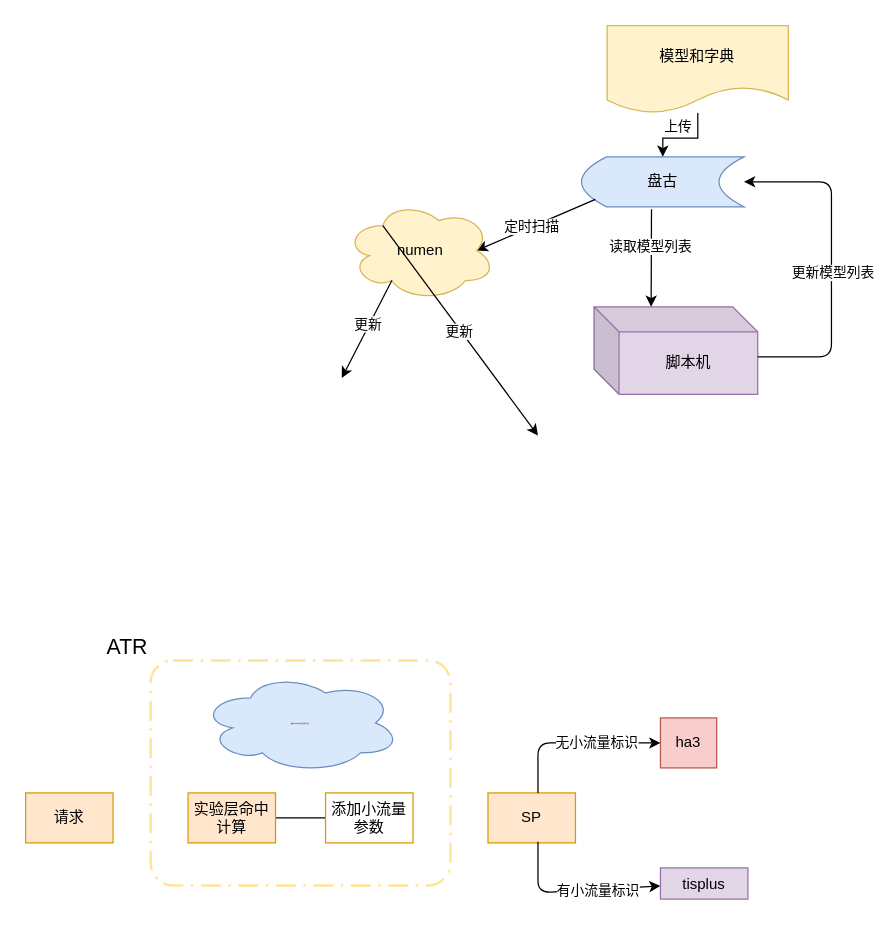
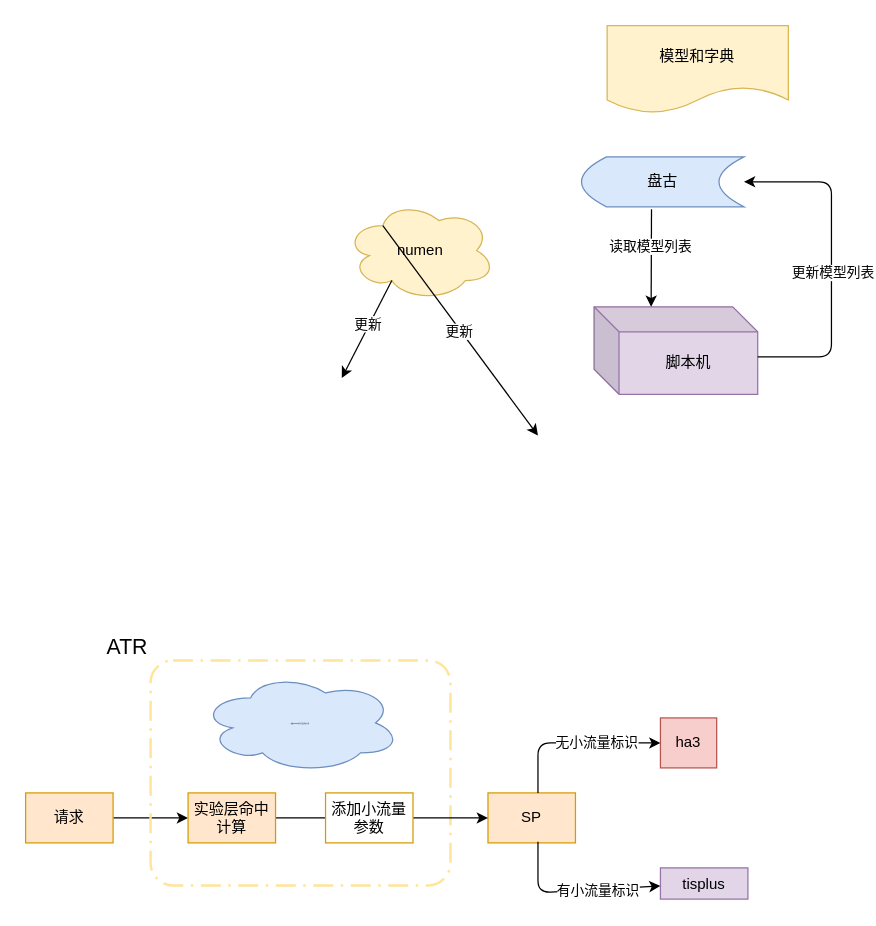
- <mxCell id="24" value="" style="edgeStyle=orthogonalEdgeStyle;rounded=0;orthogonalLoop=1;jettySize=auto;html=1;" edge="1" parent="1" source="26" target="10"><mxGeometry relative="1" as="geometry" /></mxCell>
- <mxCell id="25" value="上传" style="edgeLabel;html=1;align=center;verticalAlign=middle;resizable=0;points=[];" vertex="1" connectable="0" parent="24"><mxGeometry x="0.143" relative="1" as="geometry"><mxPoint y="-10" as="offset" /></mxGeometry></mxCell>
- <mxCell id="15" value="" style="endArrow=classic;html=1;exitX=0.085;exitY=0.85;exitDx=0;exitDy=0;exitPerimeter=0;entryX=0.875;entryY=0.5;entryDx=0;entryDy=0;entryPerimeter=0;" edge="1" parent="1" source="10" target="17"><mxGeometry width="50" height="50" relative="1" as="geometry"><mxPoint x="481.85" y="200" as="sourcePoint" /><mxPoint x="292.85" y="364" as="targetPoint" /></mxGeometry></mxCell>
- <mxCell id="16" value="定时扫描" style="edgeLabel;html=1;align=center;verticalAlign=middle;resizable=0;points=[];" vertex="1" connectable="0" parent="15"><mxGeometry x="0.083" y="-1" relative="1" as="geometry"><mxPoint as="offset" /></mxGeometry></mxCell>
+ <mxCell id="22" value="" style="edgeStyle=orthogonalEdgeStyle;rounded=0;orthogonalLoop=1;jettySize=auto;html=1;entryX=0;entryY=0.5;entryDx=0;entryDy=0;" edge="1" parent="1" source="23" target="29"><mxGeometry relative="1" as="geometry"><mxPoint x="140" y="654" as="targetPoint" /></mxGeometry></mxCell>
+ <mxCell id="30" value="" style="edgeStyle=orthogonalEdgeStyle;rounded=0;orthogonalLoop=1;jettySize=auto;html=1;fontSize=1;" edge="1" parent="1" source="31" target="2"><mxGeometry relative="1" as="geometry" /></mxCell>
